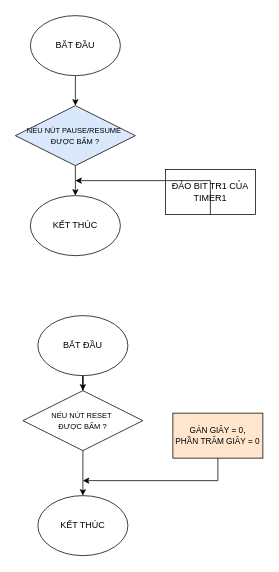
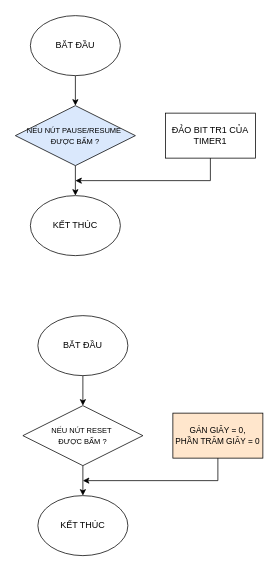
- <mxCell id="6" value="ĐẢO BIT TR1 CỦA TIMER1" style="rounded=0;whiteSpace=wrap;html=1;" vertex="1" parent="1"><mxGeometry x="220" y="225" width="120" height="60" as="geometry" /></mxCell>
+ <mxCell id="6" value="ĐẢO BIT TR1 CỦA TIMER1" style="rounded=0;whiteSpace=wrap;html=1;" vertex="1" parent="1"><mxGeometry x="220" y="150" width="120" height="60" as="geometry" /></mxCell>
- <mxCell id="12" value="&lt;font style=&quot;font-size: 10px;&quot;&gt;NẾU NÚT RESET&amp;nbsp;&lt;br&gt;ĐƯỢC BẤM ?&lt;/font&gt;" style="rhombus;whiteSpace=wrap;html=1;" vertex="1" parent="1"><mxGeometry x="30" y="520" width="160" height="80" as="geometry" /></mxCell>
+ <mxCell id="12" value="&lt;font style=&quot;font-size: 10px;&quot;&gt;NẾU NÚT RESET&amp;nbsp;&lt;br&gt;ĐƯỢC BẤM ?&lt;/font&gt;" style="rhombus;whiteSpace=wrap;html=1;" vertex="1" parent="1"><mxGeometry x="30" y="540" width="160" height="80" as="geometry" /></mxCell>
